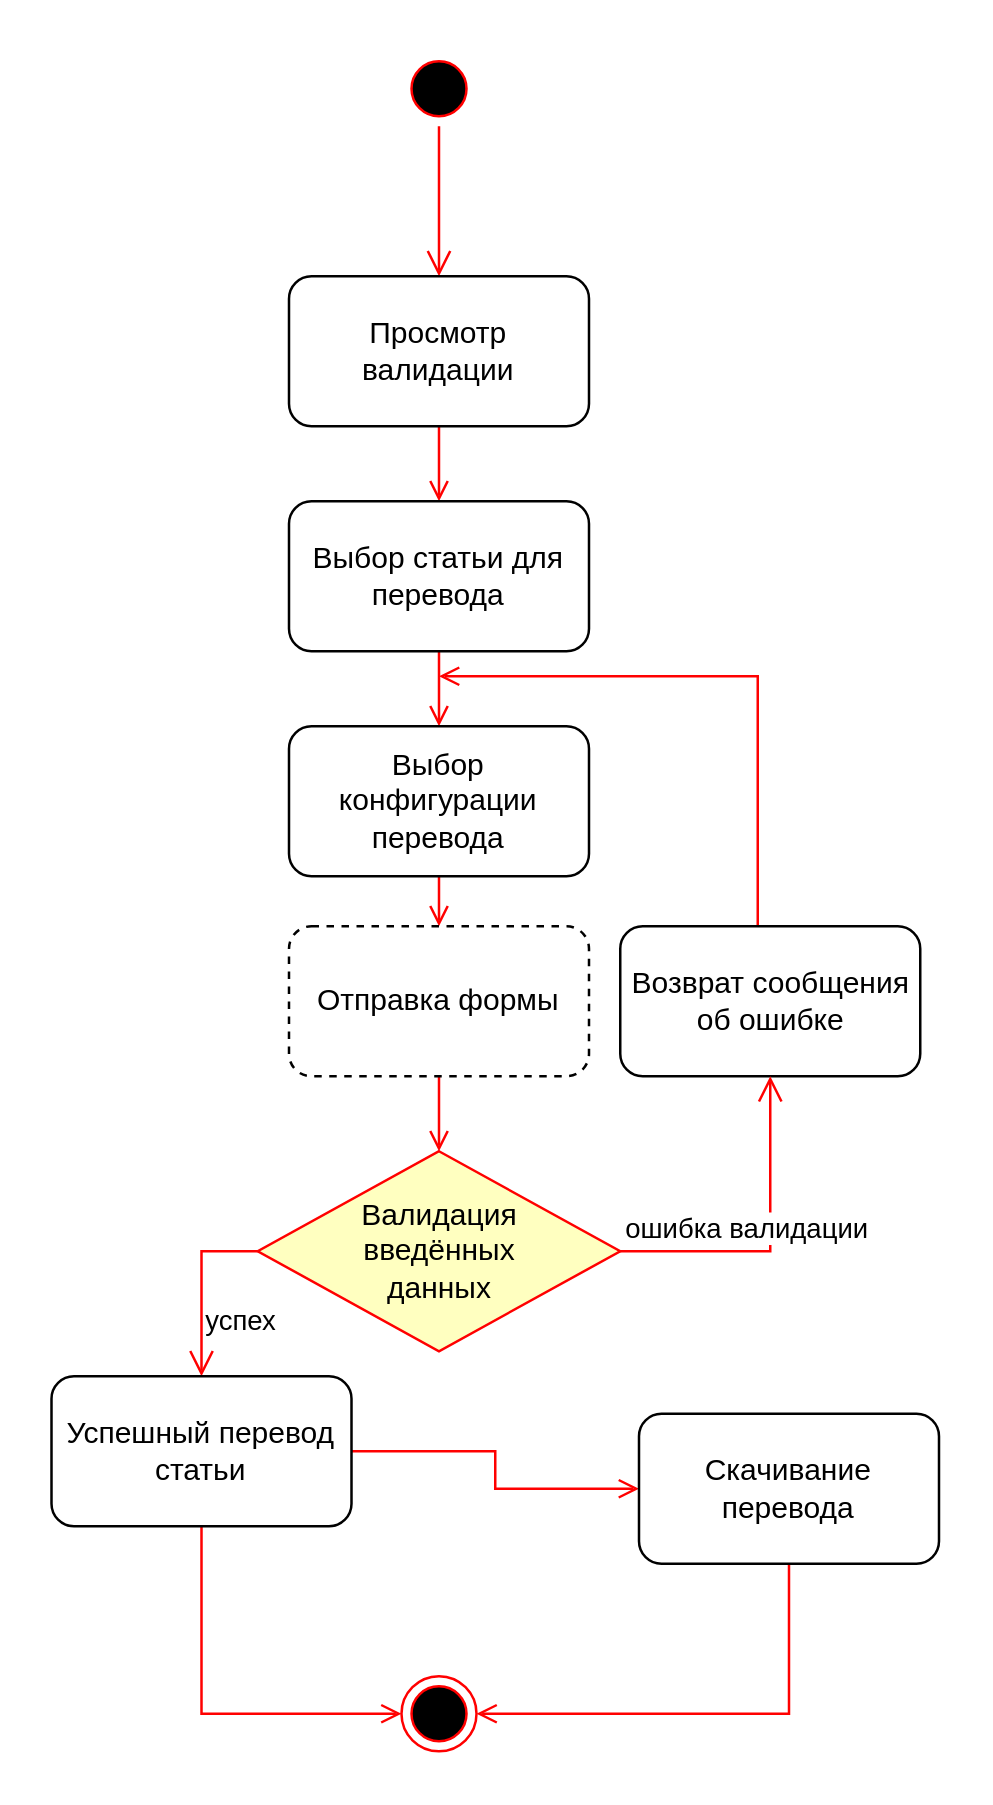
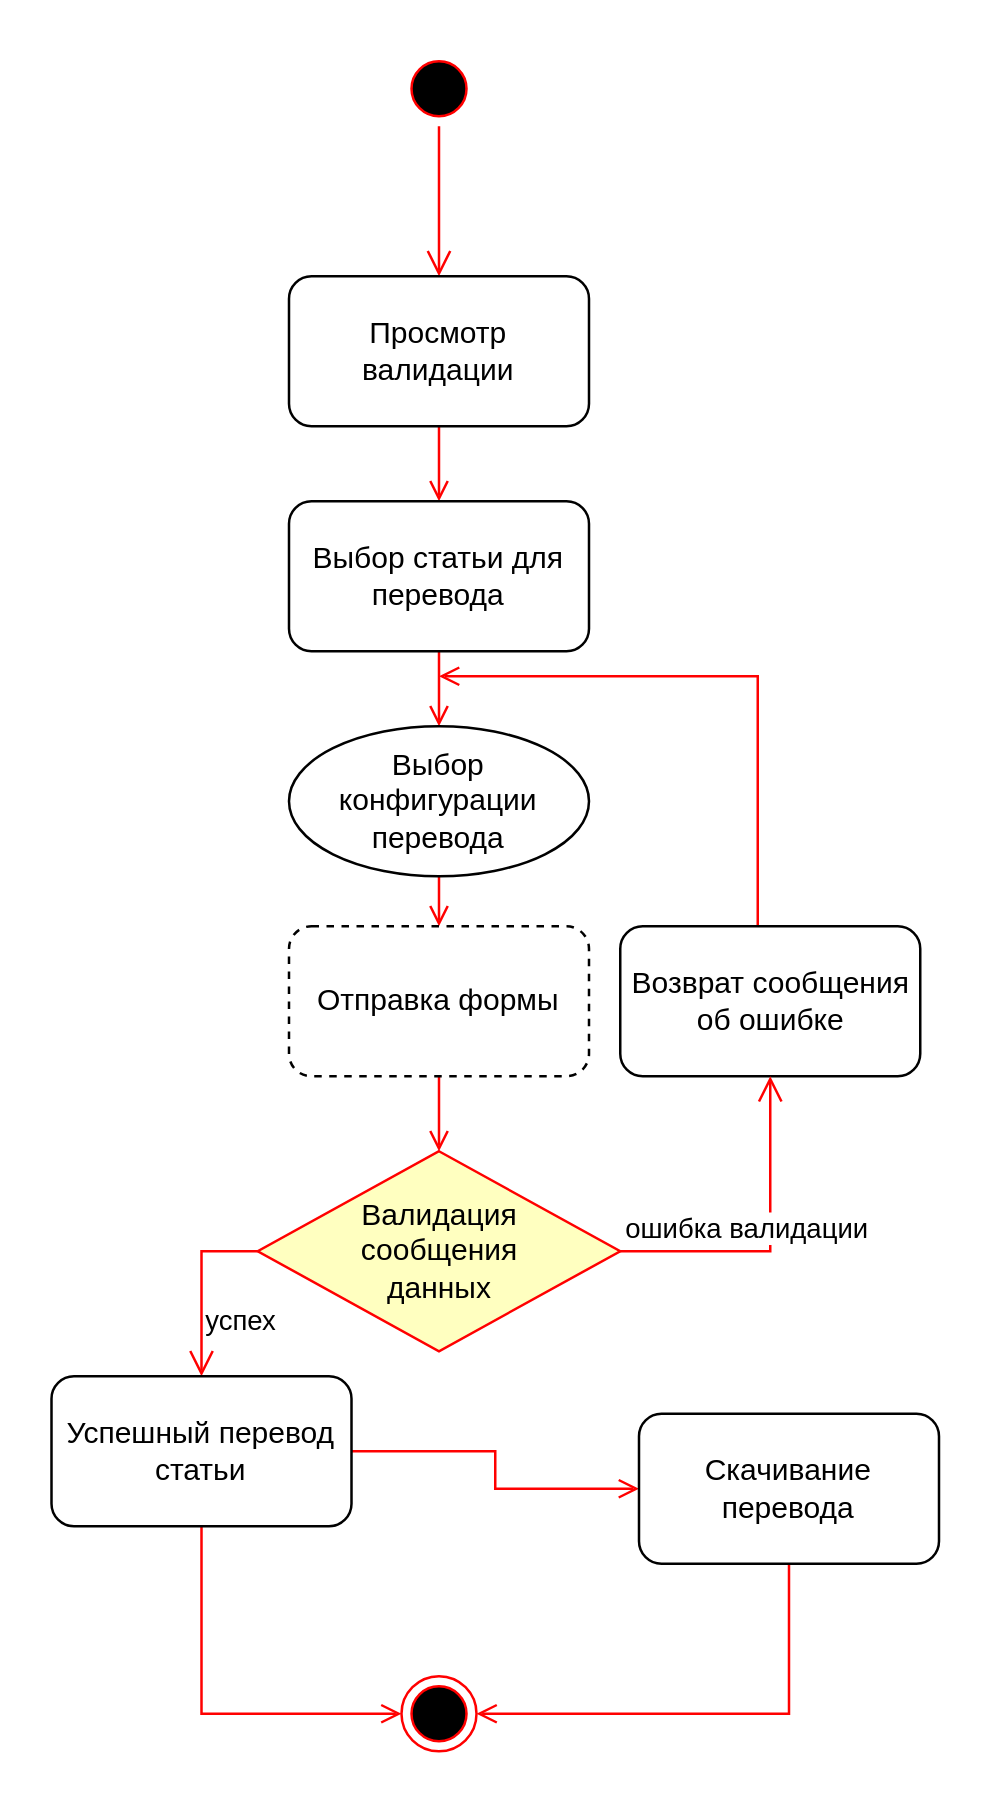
- <mxCell id="9" value="Выбор конфигурации перевода" style="rounded=1;whiteSpace=wrap;html=1;" vertex="1" parent="1"><mxGeometry x="115" y="290" width="120" height="60" as="geometry" /></mxCell>
+ <mxCell id="9" value="Выбор конфигурации перевода" style="ellipse;whiteSpace=wrap;html=1;" vertex="1" parent="1"><mxGeometry x="115" y="290" width="120" height="60" as="geometry" /></mxCell>
- <mxCell id="14" value="Валидация&lt;div&gt;введённых&lt;/div&gt;&lt;div&gt;данных&lt;/div&gt;" style="rhombus;whiteSpace=wrap;html=1;fontColor=#000000;fillColor=#ffffc0;strokeColor=#ff0000;" vertex="1" parent="1"><mxGeometry x="102.5" y="460" width="145" height="80" as="geometry" /></mxCell>
+ <mxCell id="14" value="Валидация&lt;div&gt;сообщения&lt;/div&gt;&lt;div&gt;данных&lt;/div&gt;" style="rhombus;whiteSpace=wrap;html=1;fontColor=#000000;fillColor=#ffffc0;strokeColor=#ff0000;" vertex="1" parent="1"><mxGeometry x="102.5" y="460" width="145" height="80" as="geometry" /></mxCell>
